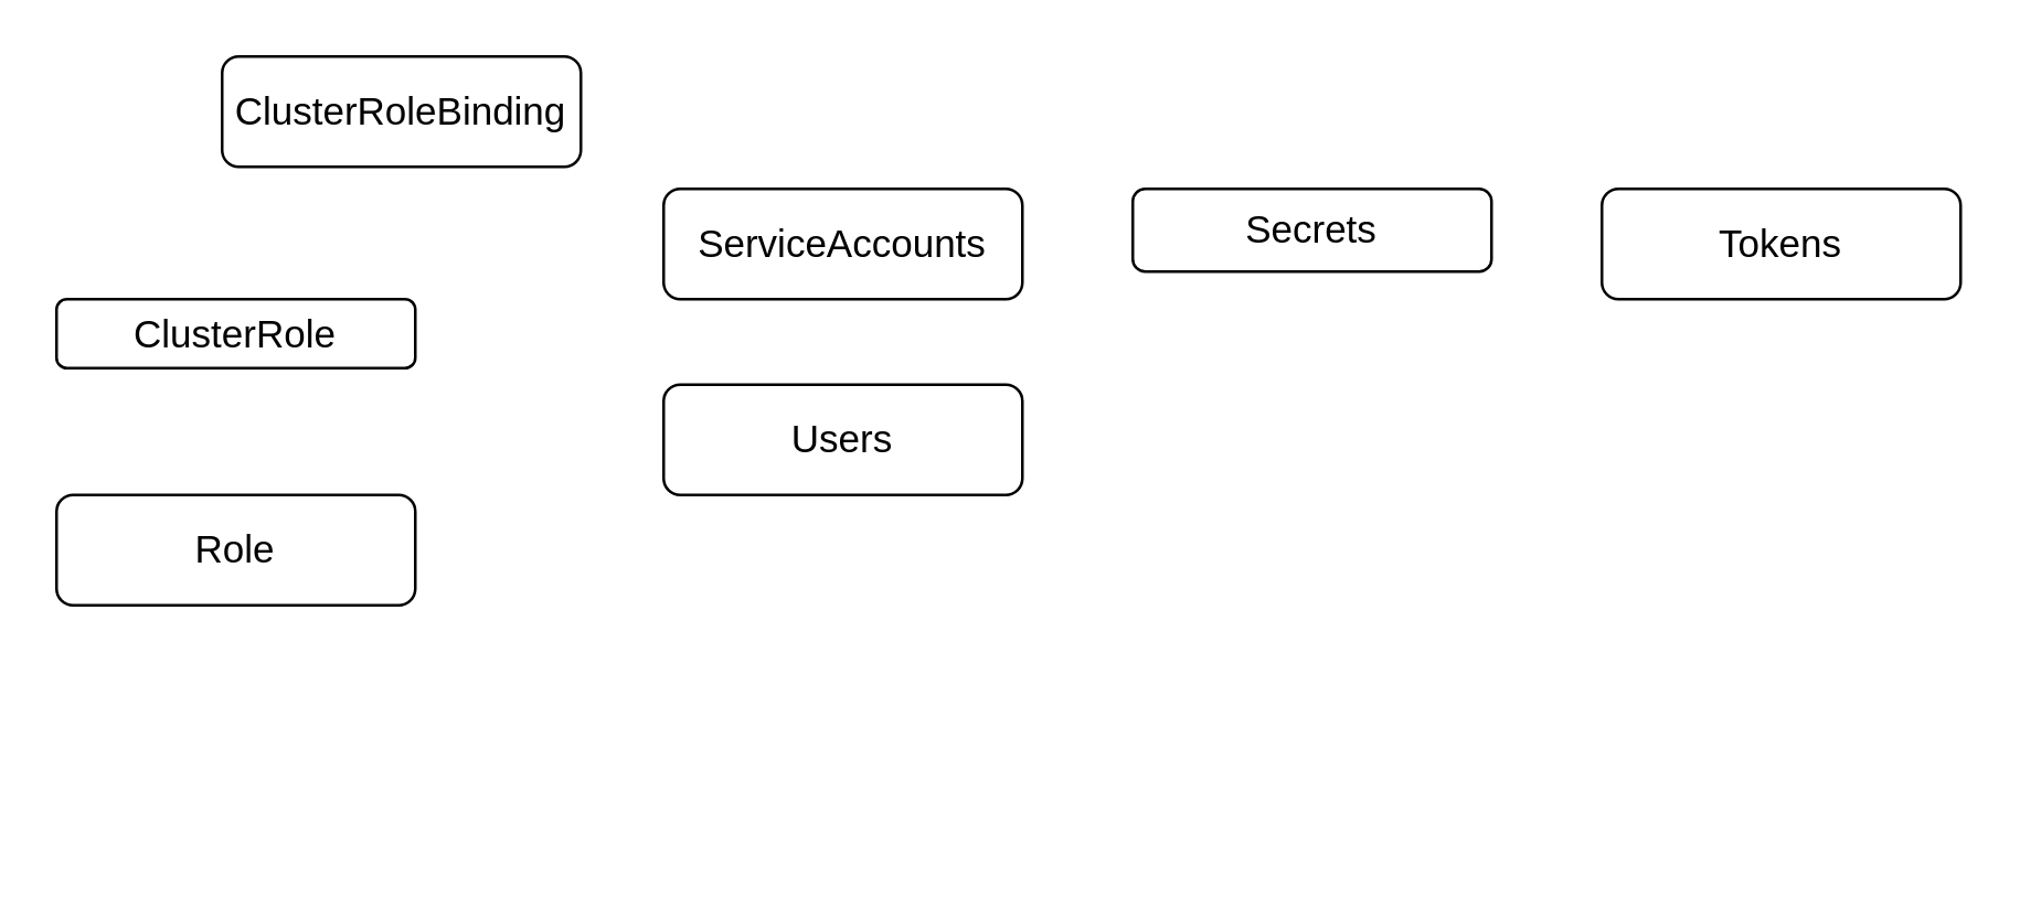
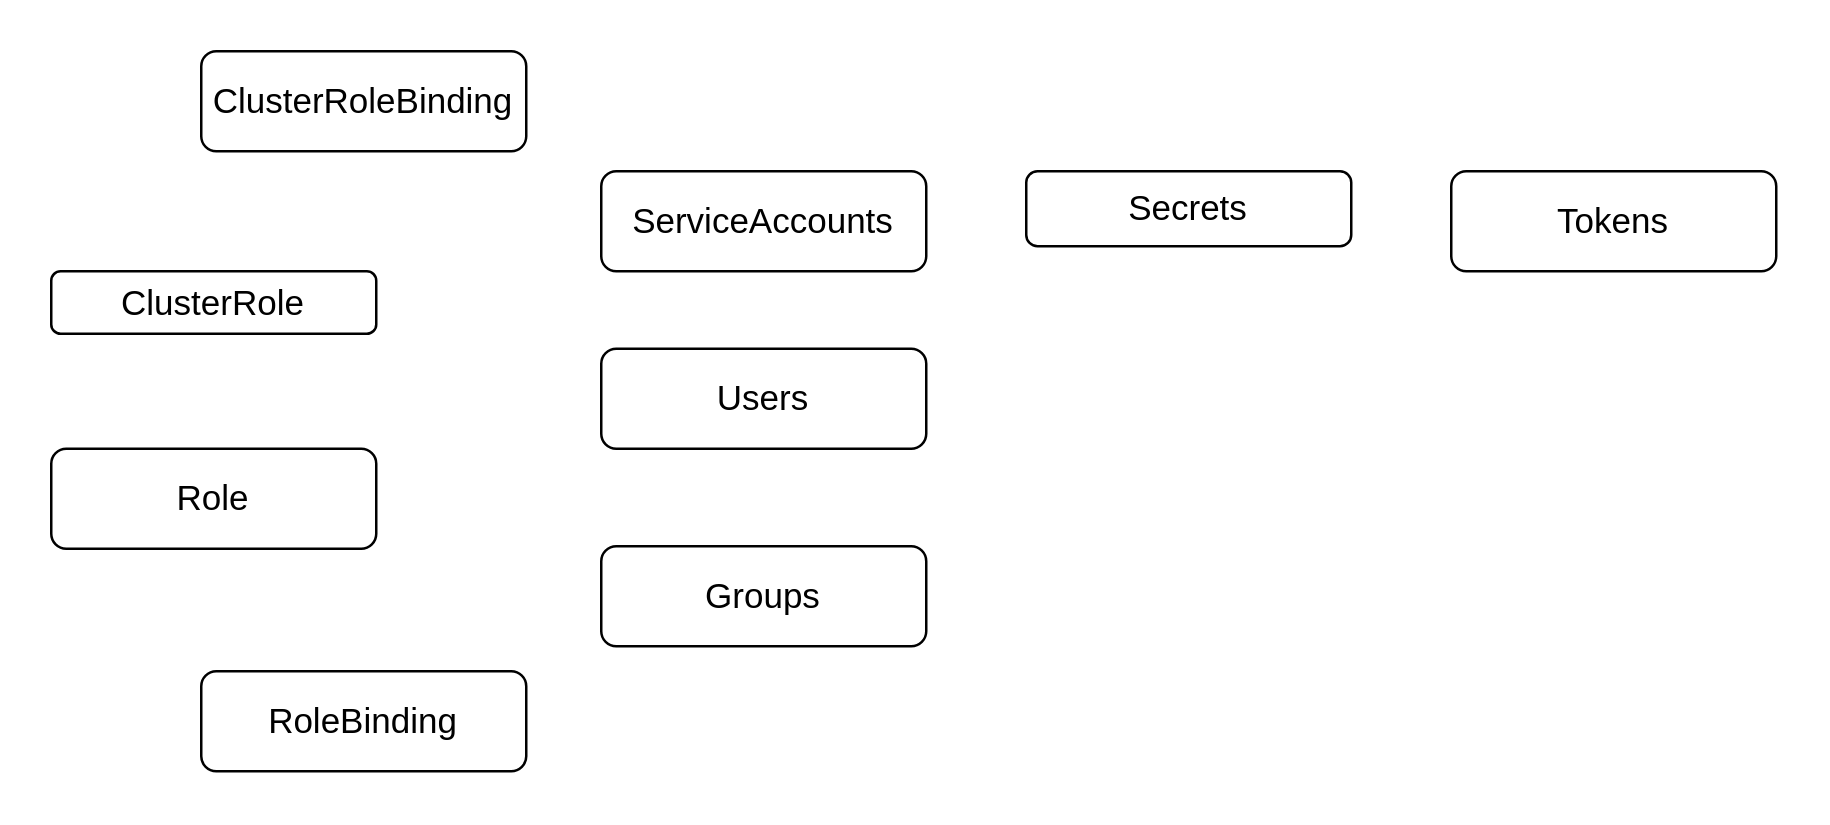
+ <mxCell id="8" value="&lt;font style=&quot;font-size: 14px&quot;&gt;Groups&lt;/font&gt;&lt;br&gt;" style="rounded=1;whiteSpace=wrap;html=1;" vertex="1" parent="1"><mxGeometry x="240" y="218" width="130" height="40" as="geometry" /></mxCell>
+ <mxCell id="5" value="&lt;font style=&quot;font-size: 14px&quot;&gt;RoleBinding&lt;/font&gt;" style="rounded=1;whiteSpace=wrap;html=1;" vertex="1" parent="1"><mxGeometry x="80" y="268" width="130" height="40" as="geometry" /></mxCell>
